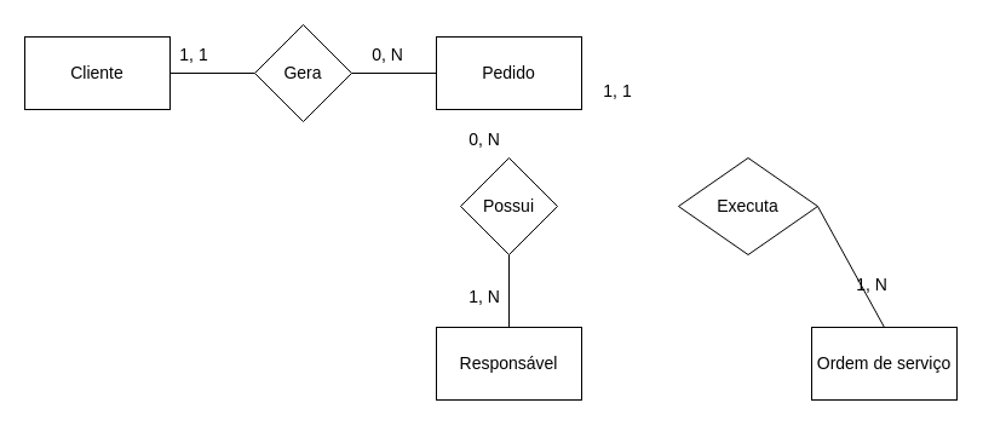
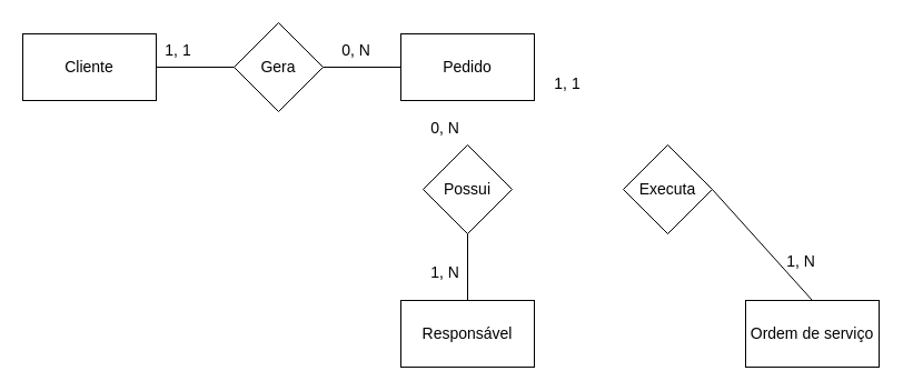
- <mxCell id="7" value="Executa" style="rhombus;whiteSpace=wrap;html=1;fontSize=14;" vertex="1" parent="1"><mxGeometry x="560" y="130" width="115" height="80" as="geometry" /></mxCell>
+ <mxCell id="7" value="Executa" style="rhombus;whiteSpace=wrap;html=1;fontSize=14;" vertex="1" parent="1"><mxGeometry x="560" y="130" width="80" height="80" as="geometry" /></mxCell>
